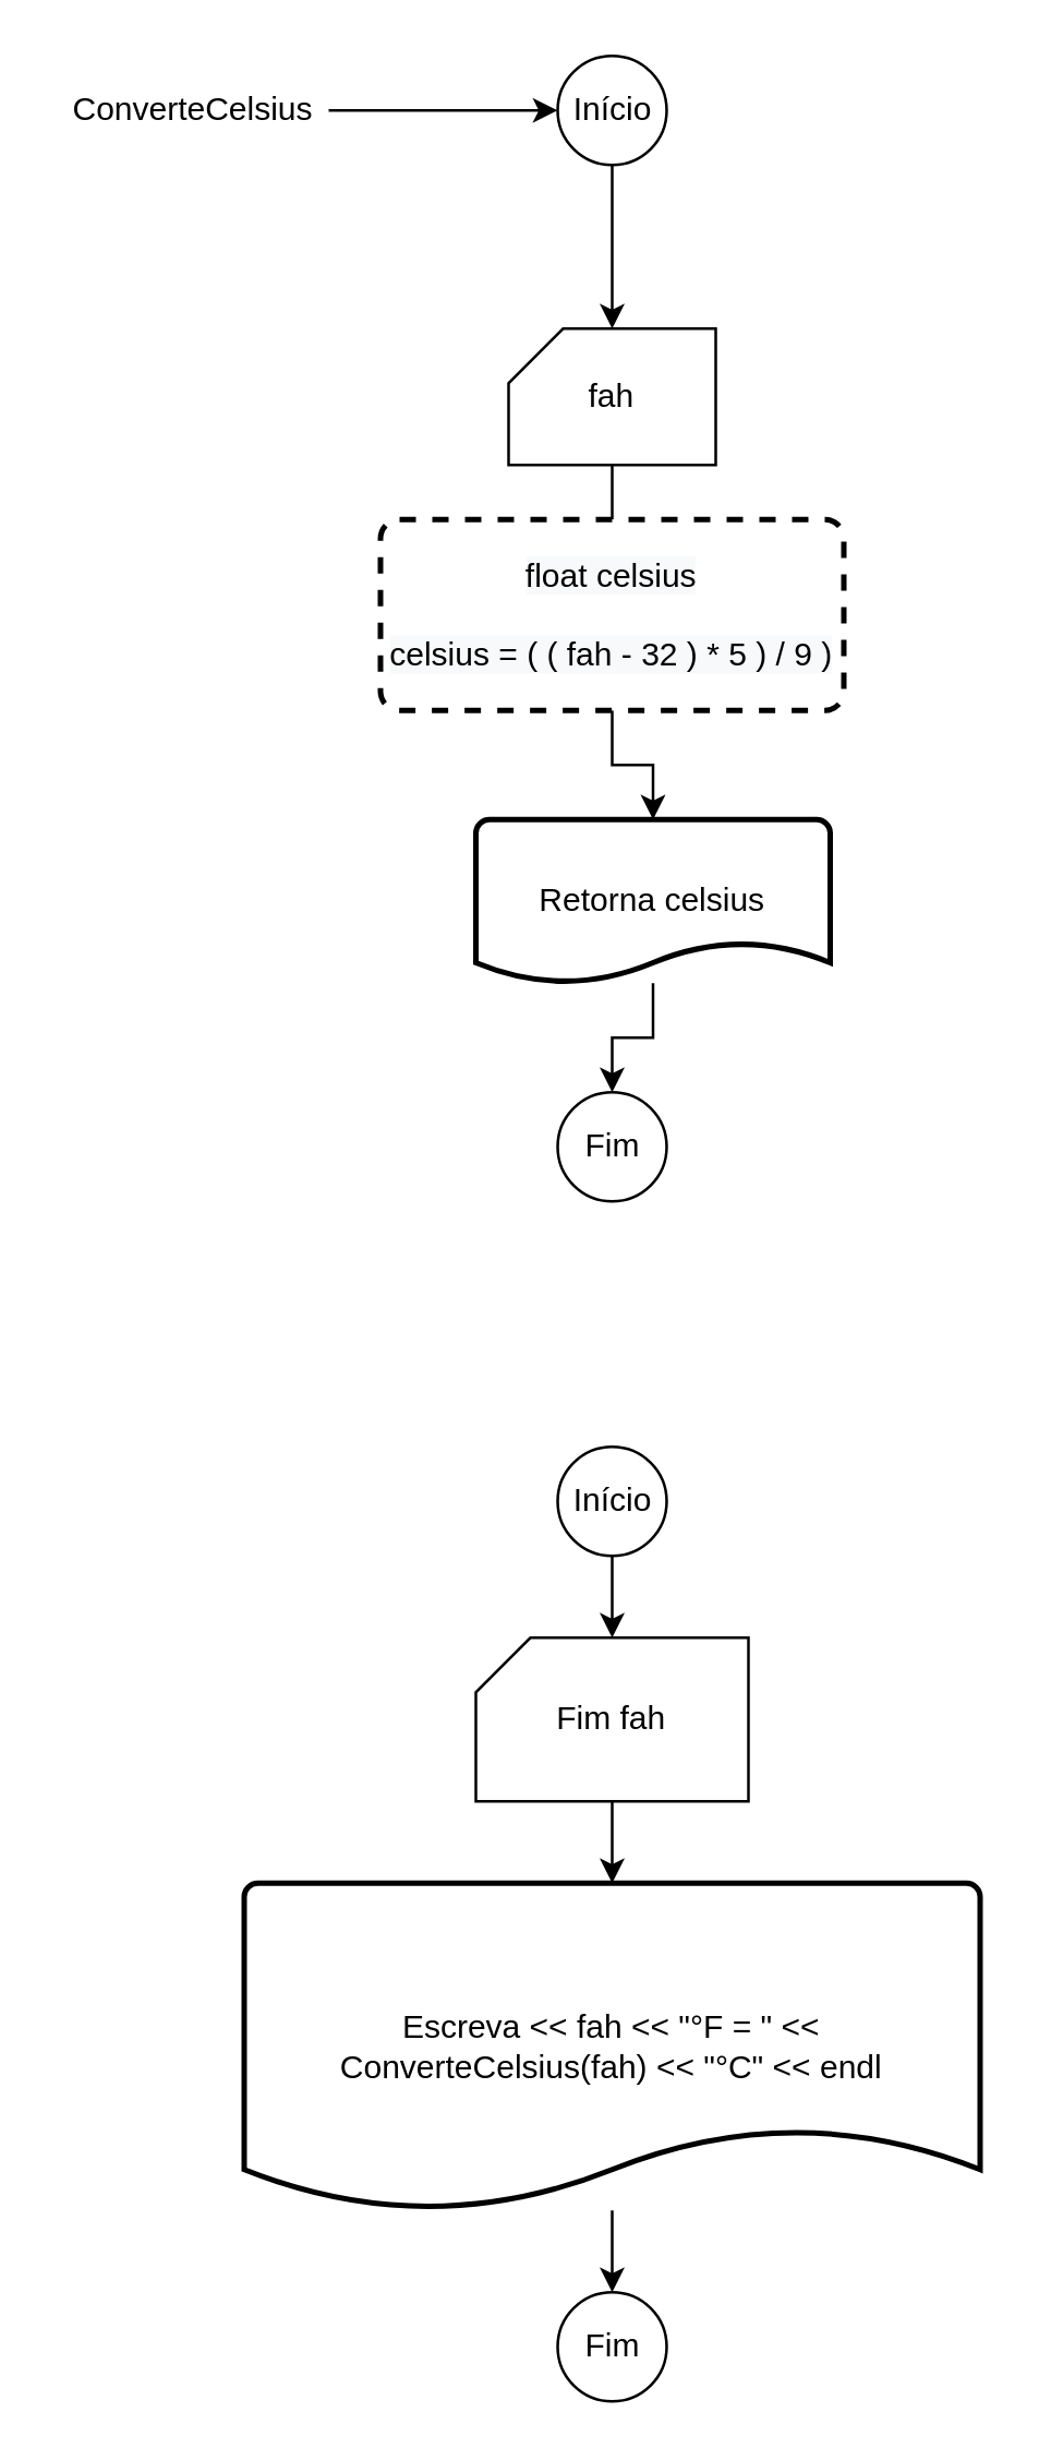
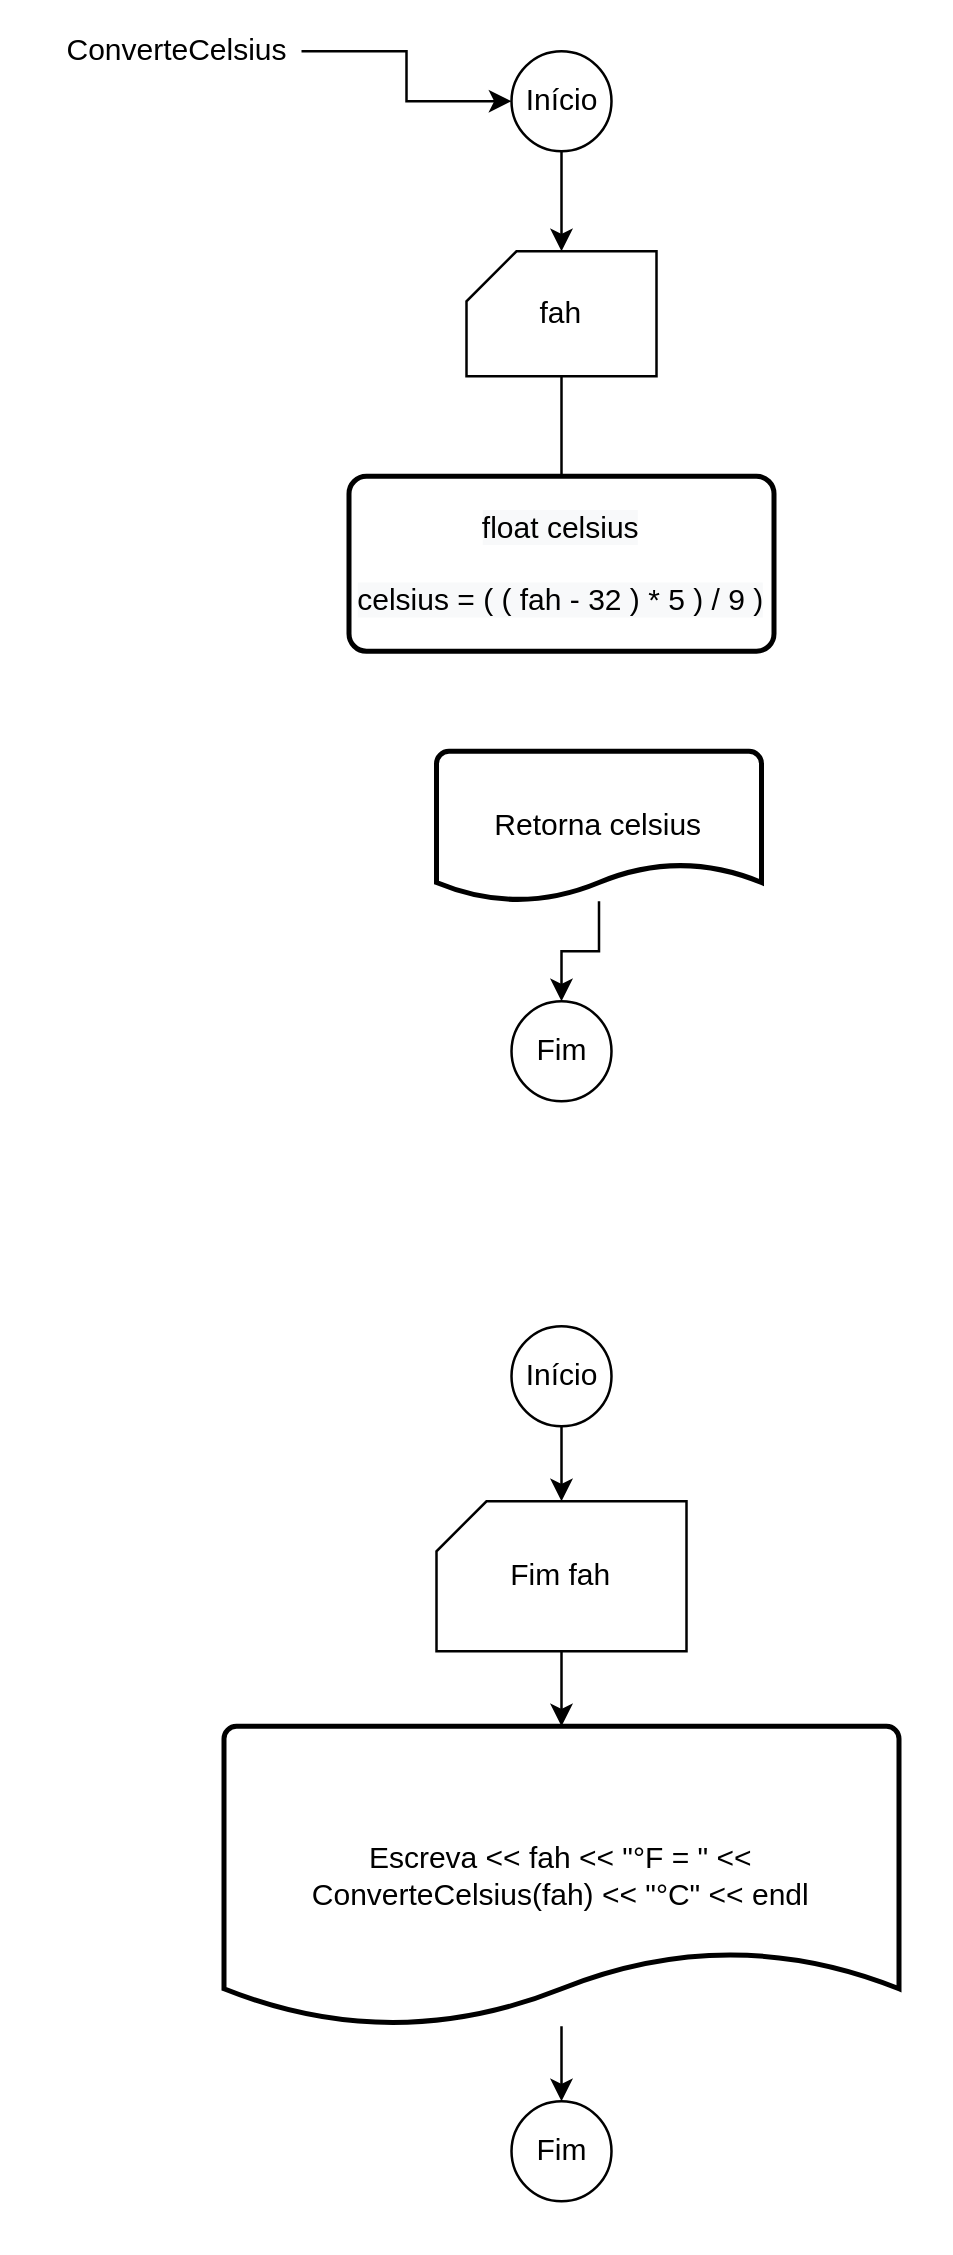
- <mxCell id="5" value="ConverteCelsius" style="text;html=1;align=center;verticalAlign=middle;resizable=0;points=[];autosize=1;strokeColor=none;fillColor=none;" vertex="1" parent="1"><mxGeometry x="20" y="30" width="100" height="20" as="geometry" /></mxCell>
+ <mxCell id="5" value="ConverteCelsius" style="text;html=1;align=center;verticalAlign=middle;resizable=0;points=[];autosize=1;strokeColor=none;fillColor=none;" vertex="1" parent="1"><mxGeometry x="20" y="10" width="100" height="20" as="geometry" /></mxCell>
- <mxCell id="7" value="fah" style="verticalLabelPosition=middle;verticalAlign=middle;html=1;shape=card;whiteSpace=wrap;size=20;arcSize=12;labelPosition=center;align=center;" vertex="1" parent="1"><mxGeometry x="186" y="120" width="76" height="50" as="geometry" /></mxCell>
+ <mxCell id="7" value="fah" style="verticalLabelPosition=middle;verticalAlign=middle;html=1;shape=card;whiteSpace=wrap;size=20;arcSize=12;labelPosition=center;align=center;" vertex="1" parent="1"><mxGeometry x="186" y="100" width="76" height="50" as="geometry" /></mxCell>
- <mxCell id="9" value="&lt;span style=&quot;color: rgb(0, 0, 0); font-family: Helvetica; font-size: 12px; font-style: normal; font-variant-ligatures: normal; font-variant-caps: normal; font-weight: 400; letter-spacing: normal; orphans: 2; text-align: center; text-indent: 0px; text-transform: none; widows: 2; word-spacing: 0px; -webkit-text-stroke-width: 0px; background-color: rgb(248, 249, 250); text-decoration-thickness: initial; text-decoration-style: initial; text-decoration-color: initial; float: none; display: inline !important;&quot;&gt;float celsius&lt;/span&gt;&lt;br style=&quot;color: rgb(0, 0, 0); font-family: Helvetica; font-size: 12px; font-style: normal; font-variant-ligatures: normal; font-variant-caps: normal; font-weight: 400; letter-spacing: normal; orphans: 2; text-align: center; text-indent: 0px; text-transform: none; widows: 2; word-spacing: 0px; -webkit-text-stroke-width: 0px; background-color: rgb(248, 249, 250); text-decoration-thickness: initial; text-decoration-style: initial; text-decoration-color: initial;&quot;&gt;&lt;br style=&quot;color: rgb(0, 0, 0); font-family: Helvetica; font-size: 12px; font-style: normal; font-variant-ligatures: normal; font-variant-caps: normal; font-weight: 400; letter-spacing: normal; orphans: 2; text-align: center; text-indent: 0px; text-transform: none; widows: 2; word-spacing: 0px; -webkit-text-stroke-width: 0px; background-color: rgb(248, 249, 250); text-decoration-thickness: initial; text-decoration-style: initial; text-decoration-color: initial;&quot;&gt;&lt;span style=&quot;color: rgb(0, 0, 0); font-family: Helvetica; font-size: 12px; font-style: normal; font-variant-ligatures: normal; font-variant-caps: normal; font-weight: 400; letter-spacing: normal; orphans: 2; text-align: center; text-indent: 0px; text-transform: none; widows: 2; word-spacing: 0px; -webkit-text-stroke-width: 0px; background-color: rgb(248, 249, 250); text-decoration-thickness: initial; text-decoration-style: initial; text-decoration-color: initial; float: none; display: inline !important;&quot;&gt;celsius = ( ( fah - 32 ) * 5 ) / 9 )&lt;/span&gt;" style="rounded=1;whiteSpace=wrap;html=1;absoluteArcSize=1;arcSize=14;strokeWidth=2;dashed=1;" vertex="1" parent="1"><mxGeometry x="139" y="190" width="170" height="70" as="geometry" /></mxCell>
+ <mxCell id="9" value="&lt;span style=&quot;color: rgb(0, 0, 0); font-family: Helvetica; font-size: 12px; font-style: normal; font-variant-ligatures: normal; font-variant-caps: normal; font-weight: 400; letter-spacing: normal; orphans: 2; text-align: center; text-indent: 0px; text-transform: none; widows: 2; word-spacing: 0px; -webkit-text-stroke-width: 0px; background-color: rgb(248, 249, 250); text-decoration-thickness: initial; text-decoration-style: initial; text-decoration-color: initial; float: none; display: inline !important;&quot;&gt;float celsius&lt;/span&gt;&lt;br style=&quot;color: rgb(0, 0, 0); font-family: Helvetica; font-size: 12px; font-style: normal; font-variant-ligatures: normal; font-variant-caps: normal; font-weight: 400; letter-spacing: normal; orphans: 2; text-align: center; text-indent: 0px; text-transform: none; widows: 2; word-spacing: 0px; -webkit-text-stroke-width: 0px; background-color: rgb(248, 249, 250); text-decoration-thickness: initial; text-decoration-style: initial; text-decoration-color: initial;&quot;&gt;&lt;br style=&quot;color: rgb(0, 0, 0); font-family: Helvetica; font-size: 12px; font-style: normal; font-variant-ligatures: normal; font-variant-caps: normal; font-weight: 400; letter-spacing: normal; orphans: 2; text-align: center; text-indent: 0px; text-transform: none; widows: 2; word-spacing: 0px; -webkit-text-stroke-width: 0px; background-color: rgb(248, 249, 250); text-decoration-thickness: initial; text-decoration-style: initial; text-decoration-color: initial;&quot;&gt;&lt;span style=&quot;color: rgb(0, 0, 0); font-family: Helvetica; font-size: 12px; font-style: normal; font-variant-ligatures: normal; font-variant-caps: normal; font-weight: 400; letter-spacing: normal; orphans: 2; text-align: center; text-indent: 0px; text-transform: none; widows: 2; word-spacing: 0px; -webkit-text-stroke-width: 0px; background-color: rgb(248, 249, 250); text-decoration-thickness: initial; text-decoration-style: initial; text-decoration-color: initial; float: none; display: inline !important;&quot;&gt;celsius = ( ( fah - 32 ) * 5 ) / 9 )&lt;/span&gt;" style="rounded=1;whiteSpace=wrap;html=1;absoluteArcSize=1;arcSize=14;strokeWidth=2;" vertex="1" parent="1"><mxGeometry x="139" y="190" width="170" height="70" as="geometry" /></mxCell>
- <mxCell id="8" value="" style="edgeStyle=orthogonalEdgeStyle;rounded=0;orthogonalLoop=1;jettySize=auto;html=1;" edge="1" parent="1" source="9" target="11"><mxGeometry relative="1" as="geometry" /></mxCell>
